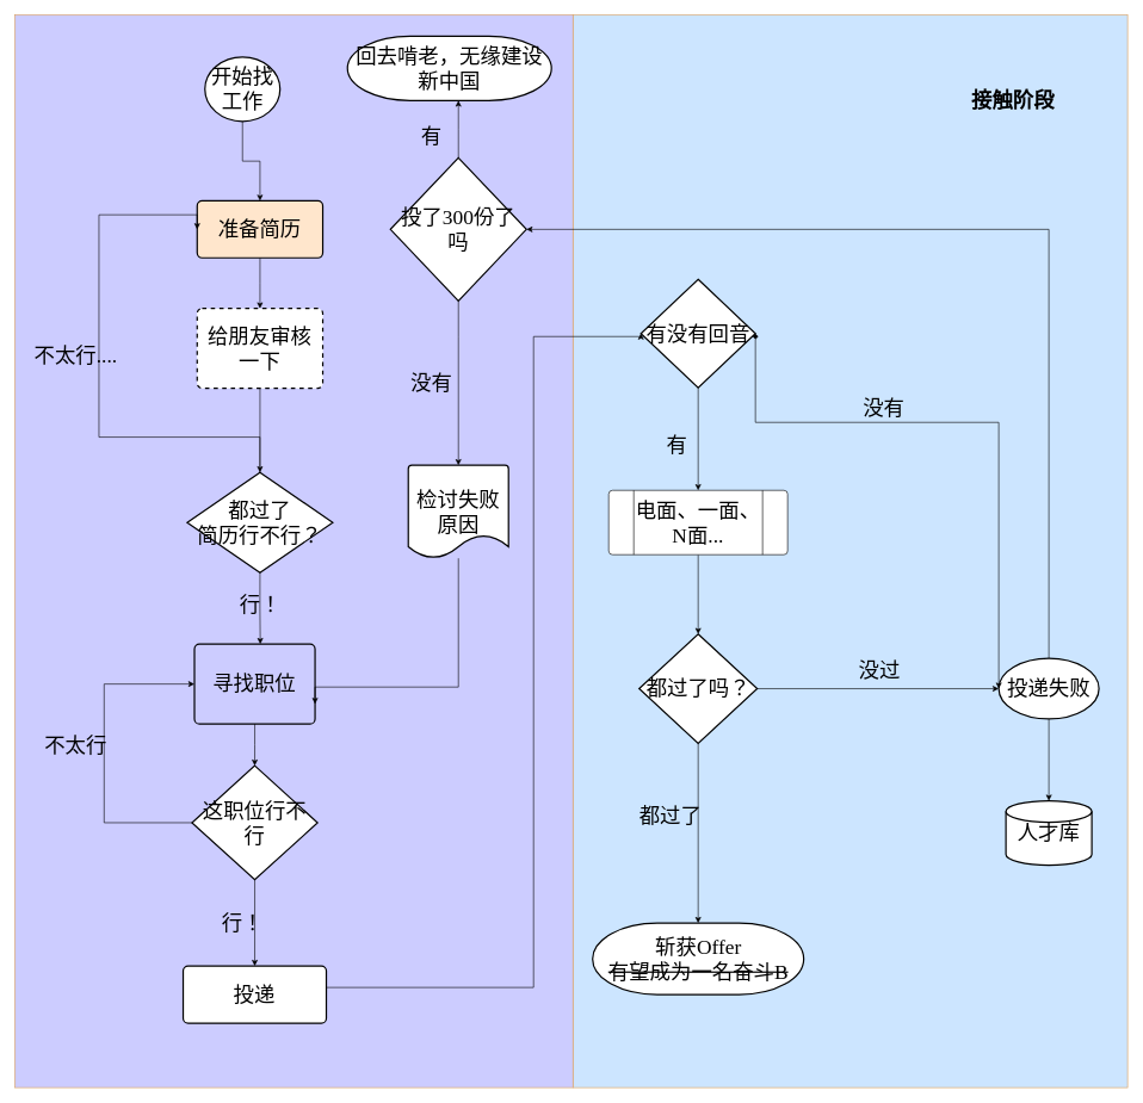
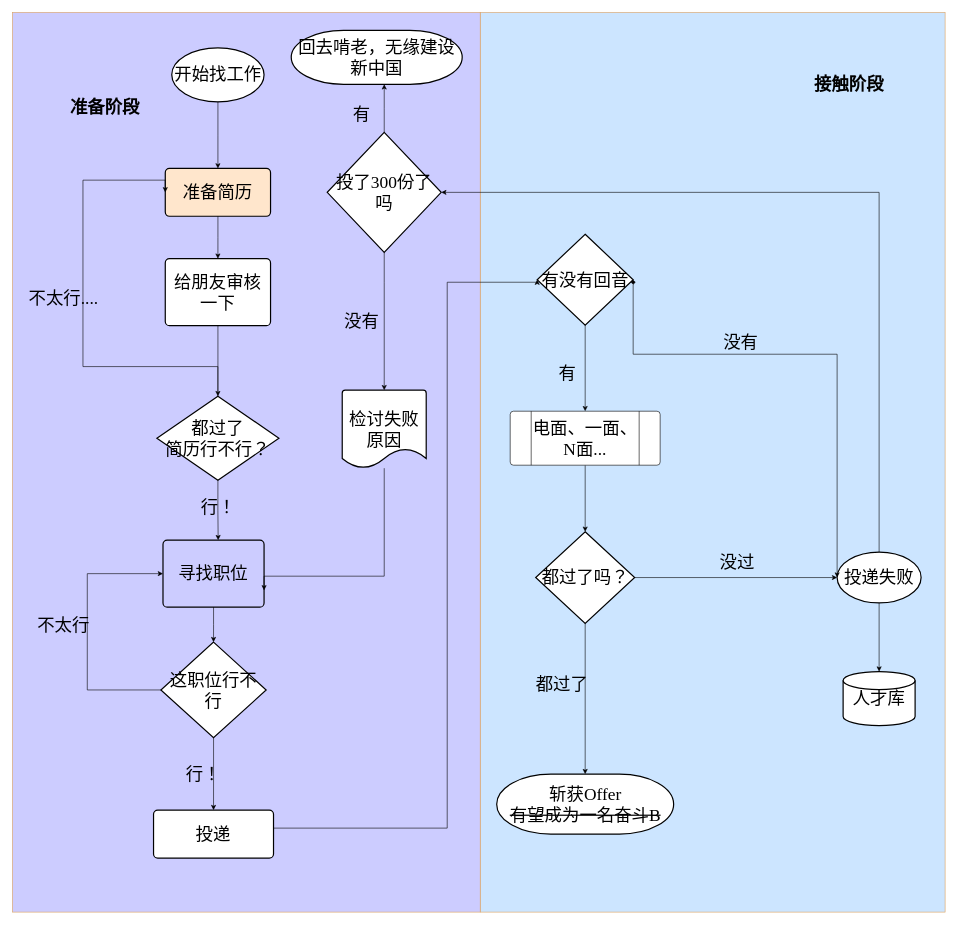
- <mxCell id="13" value="开始找工作" style="strokeWidth=2;html=1;shape=mxgraph.flowchart.start_1;whiteSpace=wrap;fontSize=29;fontFamily=Georgia;" parent="2" vertex="1"><mxGeometry x="265.81" y="59.23" width="105" height="90" as="geometry" /></mxCell>
+ <mxCell id="13" value="开始找工作" style="strokeWidth=2;html=1;shape=mxgraph.flowchart.start_1;whiteSpace=wrap;fontSize=29;fontFamily=Georgia;" parent="2" vertex="1"><mxGeometry x="265.81" y="59.23" width="153.88" height="90" as="geometry" /></mxCell>
+ <mxCell id="20" value="&lt;span style=&quot;font-size: 29px;&quot;&gt;准备阶段&lt;/span&gt;" style="text;html=1;strokeColor=none;fillColor=none;align=center;verticalAlign=middle;whiteSpace=wrap;rounded=0;labelBackgroundColor=none;sketch=0;fontSize=29;fontFamily=Georgia;fontStyle=1" vertex="1" parent="2"><mxGeometry x="84" y="149.23" width="141" height="20" as="geometry" /></mxCell>
- <mxCell id="23" value="给朋友审核一下" style="rounded=1;whiteSpace=wrap;html=1;absoluteArcSize=1;arcSize=14;strokeWidth=2;fontSize=29;fontFamily=Georgia;dashed=1;" parent="2" vertex="1"><mxGeometry x="255.003" y="410.769" width="175.497" height="111.561" as="geometry" /></mxCell>
+ <mxCell id="23" value="给朋友审核一下" style="rounded=1;whiteSpace=wrap;html=1;absoluteArcSize=1;arcSize=14;strokeWidth=2;fontSize=29;fontFamily=Georgia;" parent="2" vertex="1"><mxGeometry x="255.003" y="410.769" width="175.497" height="111.561" as="geometry" /></mxCell>
